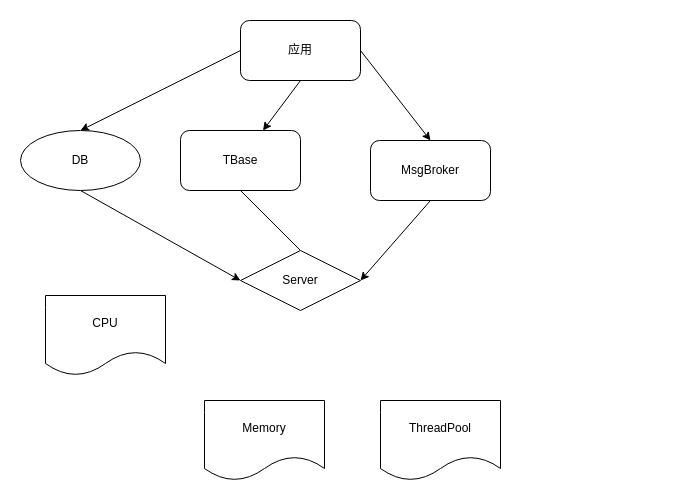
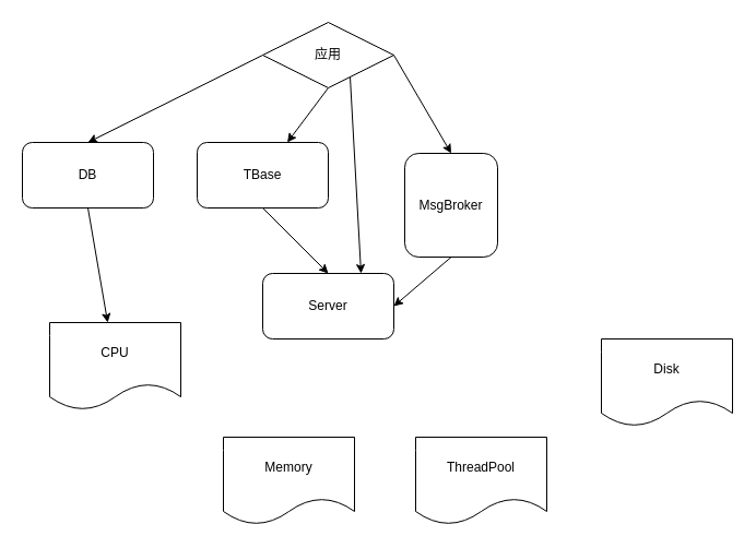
- <mxCell id="6" value="应用" style="rounded=1;whiteSpace=wrap;html=1;" vertex="1" parent="1"><mxGeometry x="240" y="20" width="120" height="60" as="geometry" /></mxCell>
+ <mxCell id="6" value="应用" style="rhombus;whiteSpace=wrap;html=1;" vertex="1" parent="1"><mxGeometry x="240" y="20" width="120" height="60" as="geometry" /></mxCell>
+ <mxCell id="5" style="rounded=0;orthogonalLoop=1;jettySize=auto;html=1;exitX=0.75;exitY=1;exitDx=0;exitDy=0;entryX=0.75;entryY=0;entryDx=0;entryDy=0;" edge="1" parent="1" source="6" target="13"><mxGeometry relative="1" as="geometry" /></mxCell>
- <mxCell id="10" value="DB" style="ellipse;whiteSpace=wrap;html=1;" vertex="1" parent="1"><mxGeometry x="20" y="130" width="120" height="60" as="geometry" /></mxCell>
+ <mxCell id="10" value="DB" style="rounded=1;whiteSpace=wrap;html=1;" vertex="1" parent="1"><mxGeometry x="20" y="130" width="120" height="60" as="geometry" /></mxCell>
- <mxCell id="12" value="MsgBroker" style="rounded=1;whiteSpace=wrap;html=1;" vertex="1" parent="1"><mxGeometry x="370" y="140" width="120" height="60" as="geometry" /></mxCell>
+ <mxCell id="12" value="MsgBroker" style="rounded=1;whiteSpace=wrap;html=1;" vertex="1" parent="1"><mxGeometry x="370" y="140" width="85" height="95" as="geometry" /></mxCell>
- <mxCell id="9" style="rounded=0;orthogonalLoop=1;jettySize=auto;html=1;exitX=0.5;exitY=1;exitDx=0;exitDy=0;entryX=0;entryY=0.5;entryDx=0;entryDy=0;" edge="1" parent="1" source="10" target="13"><mxGeometry relative="1" as="geometry" /></mxCell>
+ <mxCell id="9" style="rounded=0;orthogonalLoop=1;jettySize=auto;html=1;exitX=0.5;exitY=1;exitDx=0;exitDy=0;" edge="1" parent="1" source="10" target="14"><mxGeometry relative="1" as="geometry" /></mxCell>
- <mxCell id="7" style="edgeStyle=none;rounded=0;orthogonalLoop=1;jettySize=auto;html=1;exitX=0.5;exitY=1;exitDx=0;exitDy=0;entryX=0.5;entryY=0;entryDx=0;entryDy=0;endArrow=none;" edge="1" parent="1" source="8" target="13"><mxGeometry relative="1" as="geometry" /></mxCell>
+ <mxCell id="7" style="edgeStyle=none;rounded=0;orthogonalLoop=1;jettySize=auto;html=1;exitX=0.5;exitY=1;exitDx=0;exitDy=0;entryX=0.5;entryY=0;entryDx=0;entryDy=0;" edge="1" parent="1" source="8" target="13"><mxGeometry relative="1" as="geometry" /></mxCell>
- <mxCell id="13" value="Server" style="rhombus;whiteSpace=wrap;html=1;" vertex="1" parent="1"><mxGeometry x="240" y="250" width="120" height="60" as="geometry" /></mxCell>
+ <mxCell id="13" value="Server" style="rounded=1;whiteSpace=wrap;html=1;" vertex="1" parent="1"><mxGeometry x="240" y="250" width="120" height="60" as="geometry" /></mxCell>
+ <mxCell id="17" value="Disk" style="shape=document;whiteSpace=wrap;html=1;boundedLbl=1;" vertex="1" parent="1"><mxGeometry x="550" y="310" width="120" height="80" as="geometry" /></mxCell>
